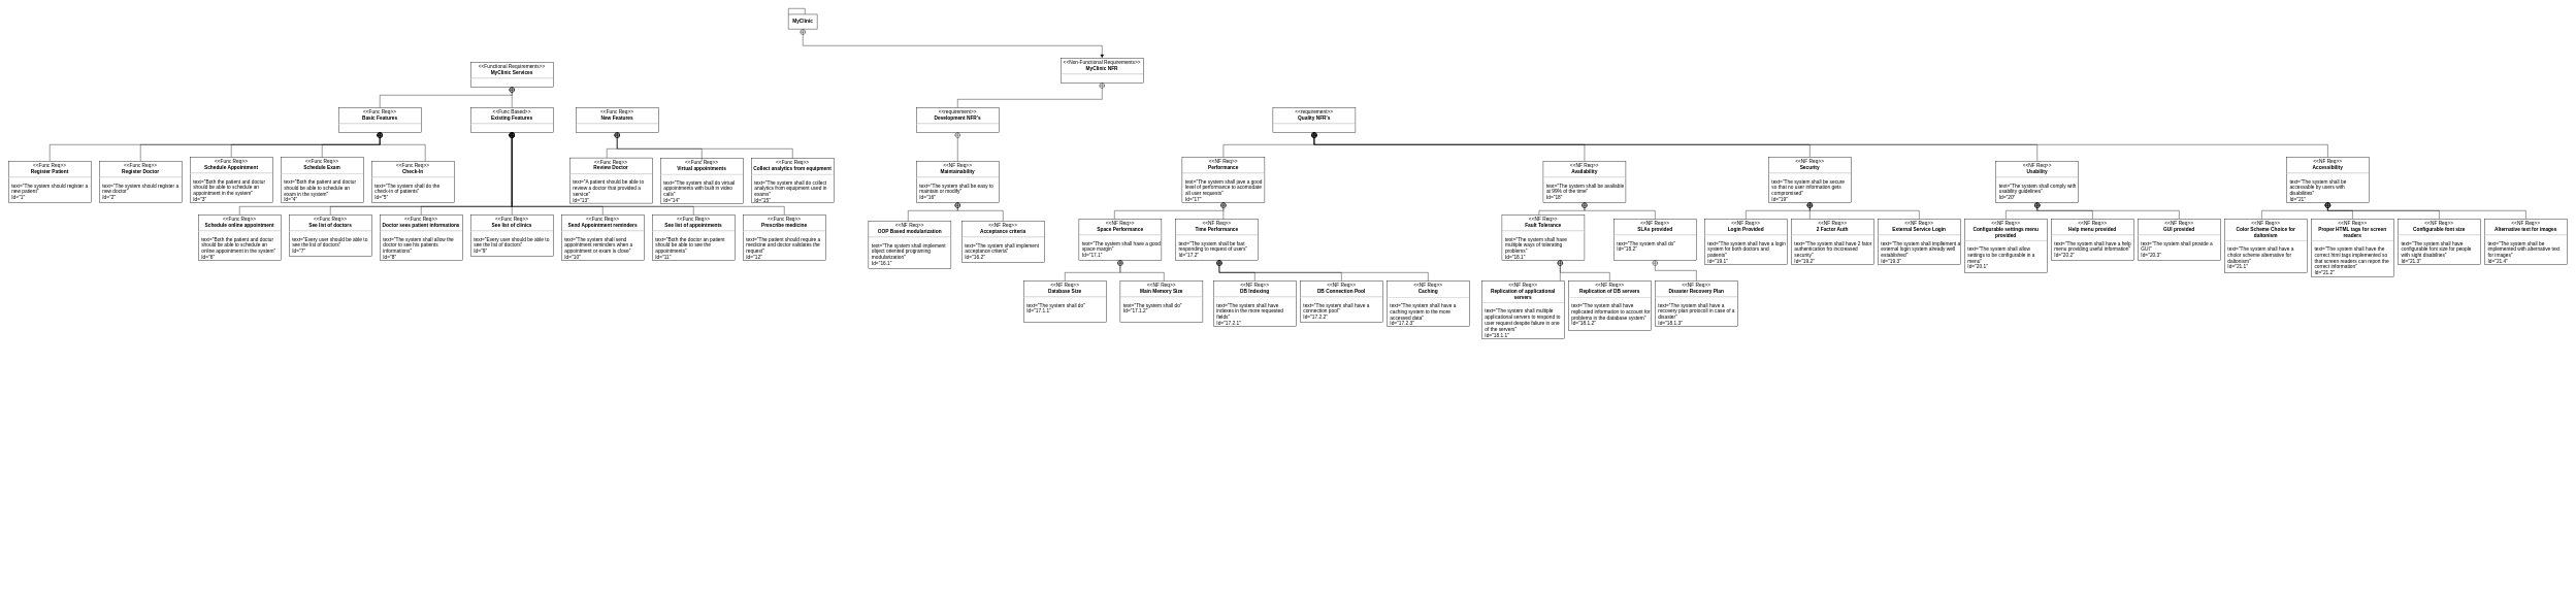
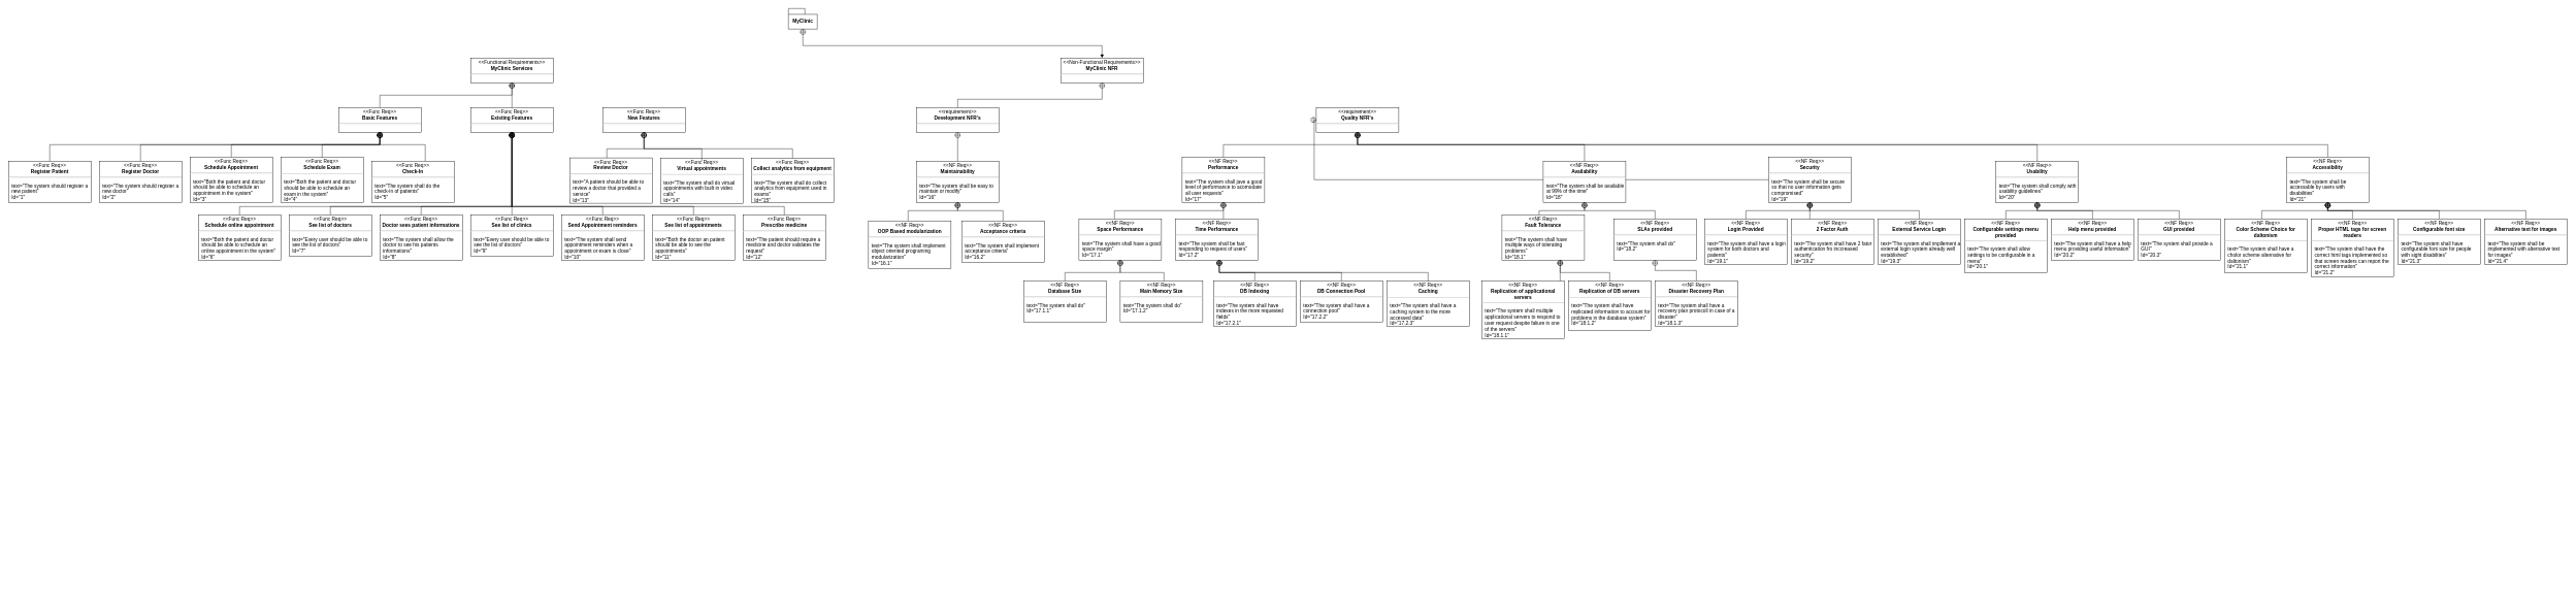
- <mxCell id="2" value="&lt;p style=&quot;margin:0px;margin-top:4px;text-align:center;&quot;&gt;&amp;lt;&amp;lt;Functional Requirements&amp;gt;&amp;gt;&lt;br&gt;&lt;b&gt;MyClinic Services&lt;/b&gt;&lt;/p&gt;&lt;hr&gt;&lt;p&gt;&lt;/p&gt;&lt;p style=&quot;margin:0px;margin-left:8px;text-align:left;&quot;&gt;&lt;br&gt;&lt;/p&gt;" style="shape=rect;overflow=fill;html=1;whiteSpace=wrap;align=center;" parent="1" vertex="1"><mxGeometry x="1140" y="150" width="200" height="60" as="geometry" /></mxCell>
+ <mxCell id="2" value="&lt;p style=&quot;margin:0px;margin-top:4px;text-align:center;&quot;&gt;&amp;lt;&amp;lt;Functional Requirements&amp;gt;&amp;gt;&lt;br&gt;&lt;b&gt;MyClinic Services&lt;/b&gt;&lt;/p&gt;&lt;hr&gt;&lt;p&gt;&lt;/p&gt;&lt;p style=&quot;margin:0px;margin-left:8px;text-align:left;&quot;&gt;&lt;br&gt;&lt;/p&gt;" style="shape=rect;overflow=fill;html=1;whiteSpace=wrap;align=center;" parent="1" vertex="1"><mxGeometry x="1140" y="140" width="200" height="60" as="geometry" /></mxCell>
- <mxCell id="7" value="&lt;p style=&quot;margin:0px;margin-top:4px;text-align:center;&quot;&gt;&amp;lt;&amp;lt;Func Based&amp;gt;&amp;gt;&lt;br&gt;&lt;b&gt;Existing Features&lt;/b&gt;&lt;/p&gt;&lt;hr&gt;&lt;p&gt;&lt;/p&gt;&lt;p style=&quot;margin:0px;margin-left:8px;text-align:left;&quot;&gt;&lt;br&gt;&lt;/p&gt;" style="shape=rect;overflow=fill;html=1;whiteSpace=wrap;align=center;" parent="1" vertex="1"><mxGeometry x="1140" y="260" width="200" height="60" as="geometry" /></mxCell>
+ <mxCell id="7" value="&lt;p style=&quot;margin:0px;margin-top:4px;text-align:center;&quot;&gt;&amp;lt;&amp;lt;Func Req&amp;gt;&amp;gt;&lt;br&gt;&lt;b&gt;Existing Features&lt;/b&gt;&lt;/p&gt;&lt;hr&gt;&lt;p&gt;&lt;/p&gt;&lt;p style=&quot;margin:0px;margin-left:8px;text-align:left;&quot;&gt;&lt;br&gt;&lt;/p&gt;" style="shape=rect;overflow=fill;html=1;whiteSpace=wrap;align=center;" parent="1" vertex="1"><mxGeometry x="1140" y="260" width="200" height="60" as="geometry" /></mxCell>
- <mxCell id="8" value="&lt;p style=&quot;margin:0px;margin-top:4px;text-align:center;&quot;&gt;&amp;lt;&amp;lt;Func Req&amp;gt;&amp;gt;&lt;br&gt;&lt;b&gt;New Features&lt;/b&gt;&lt;/p&gt;&lt;hr&gt;&lt;p&gt;&lt;/p&gt;&lt;p style=&quot;margin:0px;margin-left:8px;text-align:left;&quot;&gt;&lt;br&gt;&lt;/p&gt;" style="shape=rect;overflow=fill;html=1;whiteSpace=wrap;align=center;" parent="1" vertex="1"><mxGeometry x="1395" y="260" width="200" height="60" as="geometry" /></mxCell>
+ <mxCell id="8" value="&lt;p style=&quot;margin:0px;margin-top:4px;text-align:center;&quot;&gt;&amp;lt;&amp;lt;Func Req&amp;gt;&amp;gt;&lt;br&gt;&lt;b&gt;New Features&lt;/b&gt;&lt;/p&gt;&lt;hr&gt;&lt;p&gt;&lt;/p&gt;&lt;p style=&quot;margin:0px;margin-left:8px;text-align:left;&quot;&gt;&lt;br&gt;&lt;/p&gt;" style="shape=rect;overflow=fill;html=1;whiteSpace=wrap;align=center;" parent="1" vertex="1"><mxGeometry x="1460" y="260" width="200" height="60" as="geometry" /></mxCell>
- <mxCell id="46" value="&lt;p style=&quot;margin:0px;margin-top:4px;text-align:center;&quot;&gt;&amp;lt;&amp;lt;requirement&amp;gt;&amp;gt;&lt;br&gt;&lt;b&gt;Quality NFR's&lt;/b&gt;&lt;/p&gt;&lt;hr&gt;&lt;p&gt;&lt;/p&gt;&lt;p style=&quot;margin:0px;margin-left:8px;text-align:left;&quot;&gt;&lt;br&gt;&lt;/p&gt;" style="shape=rect;overflow=fill;html=1;whiteSpace=wrap;align=center;" parent="1" vertex="1"><mxGeometry x="3084" y="260" width="200" height="60" as="geometry" /></mxCell>
+ <mxCell id="46" value="&lt;p style=&quot;margin:0px;margin-top:4px;text-align:center;&quot;&gt;&amp;lt;&amp;lt;requirement&amp;gt;&amp;gt;&lt;br&gt;&lt;b&gt;Quality NFR's&lt;/b&gt;&lt;/p&gt;&lt;hr&gt;&lt;p&gt;&lt;/p&gt;&lt;p style=&quot;margin:0px;margin-left:8px;text-align:left;&quot;&gt;&lt;br&gt;&lt;/p&gt;" style="shape=rect;overflow=fill;html=1;whiteSpace=wrap;align=center;" parent="1" vertex="1"><mxGeometry x="3189" y="260" width="200" height="60" as="geometry" /></mxCell>
